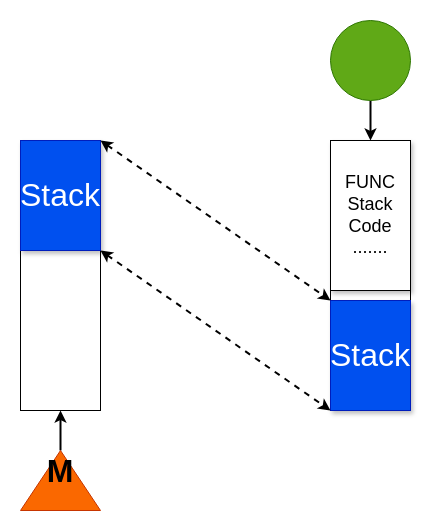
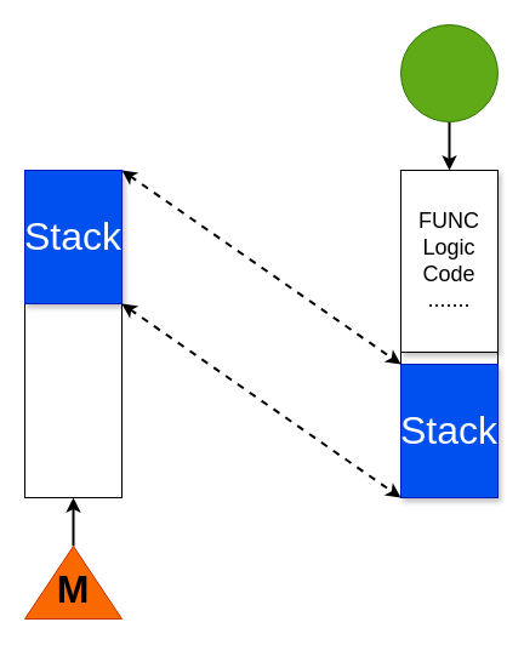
- <mxCell id="13" value="FUNC&lt;br&gt;Stack&lt;br&gt;Code&lt;br&gt;......." style="rounded=0;whiteSpace=wrap;html=1;shadow=1;sketch=0;fontSize=18;" vertex="1" parent="1"><mxGeometry x="330" y="140" width="80" height="150" as="geometry" /></mxCell>
+ <mxCell id="13" value="FUNC&lt;br&gt;Logic&lt;br&gt;Code&lt;br&gt;......." style="rounded=0;whiteSpace=wrap;html=1;shadow=1;sketch=0;fontSize=18;" vertex="1" parent="1"><mxGeometry x="330" y="140" width="80" height="150" as="geometry" /></mxCell>
- <mxCell id="4" value="&lt;b&gt;&lt;font style=&quot;font-size: 32px;&quot;&gt;M&lt;/font&gt;&lt;/b&gt;" style="text;html=1;strokeColor=none;fillColor=none;align=center;verticalAlign=middle;whiteSpace=wrap;rounded=0;" vertex="1" parent="1"><mxGeometry x="30" y="456" width="60" height="30" as="geometry" /></mxCell>
+ <mxCell id="4" value="&lt;b&gt;&lt;font style=&quot;font-size: 32px;&quot;&gt;M&lt;/font&gt;&lt;/b&gt;" style="text;html=1;strokeColor=none;fillColor=none;align=center;verticalAlign=middle;whiteSpace=wrap;rounded=0;" vertex="1" parent="1"><mxGeometry x="30" y="471" width="60" height="30" as="geometry" /></mxCell>
